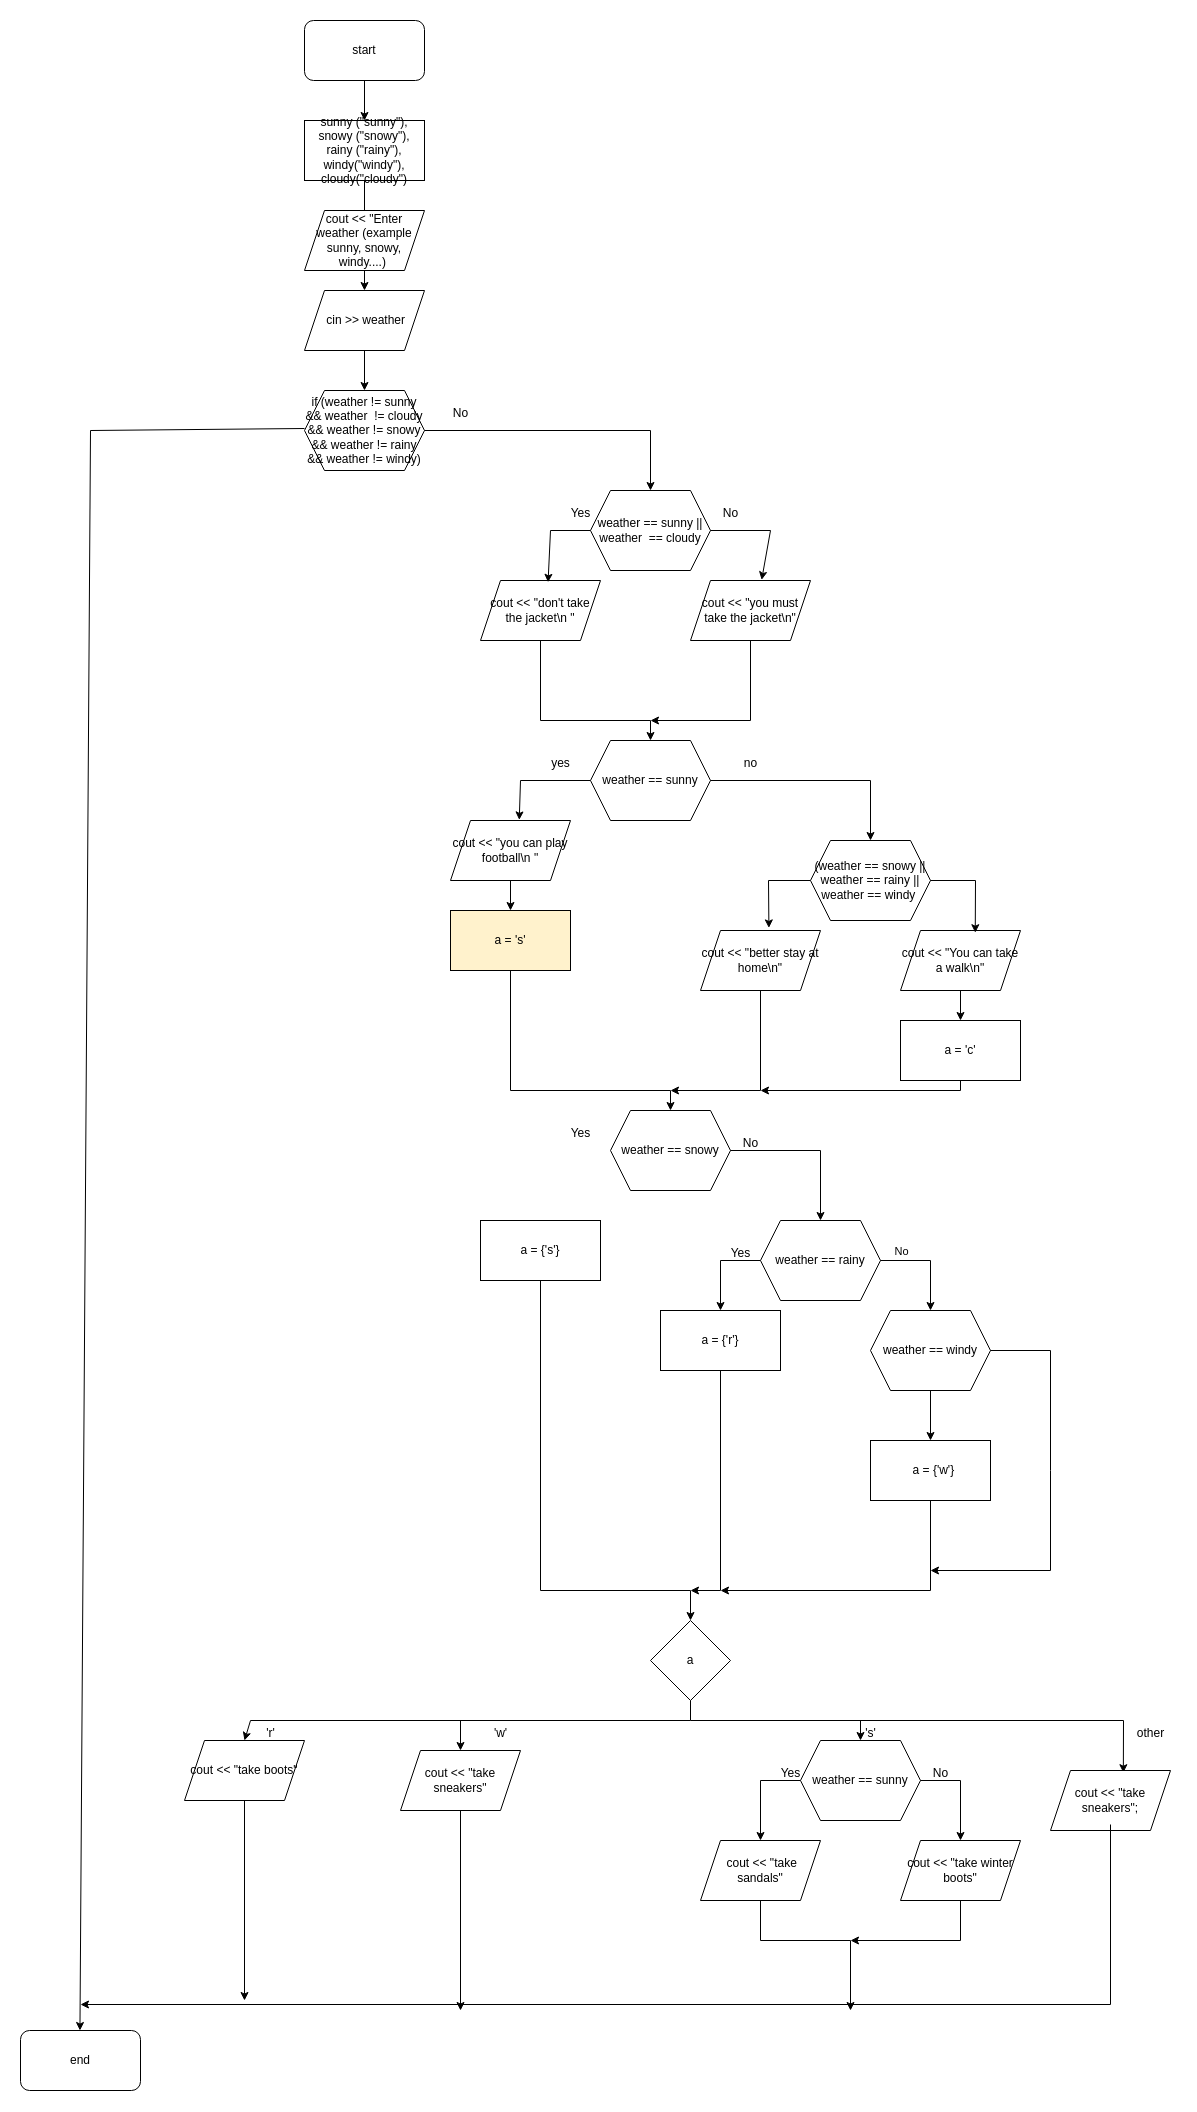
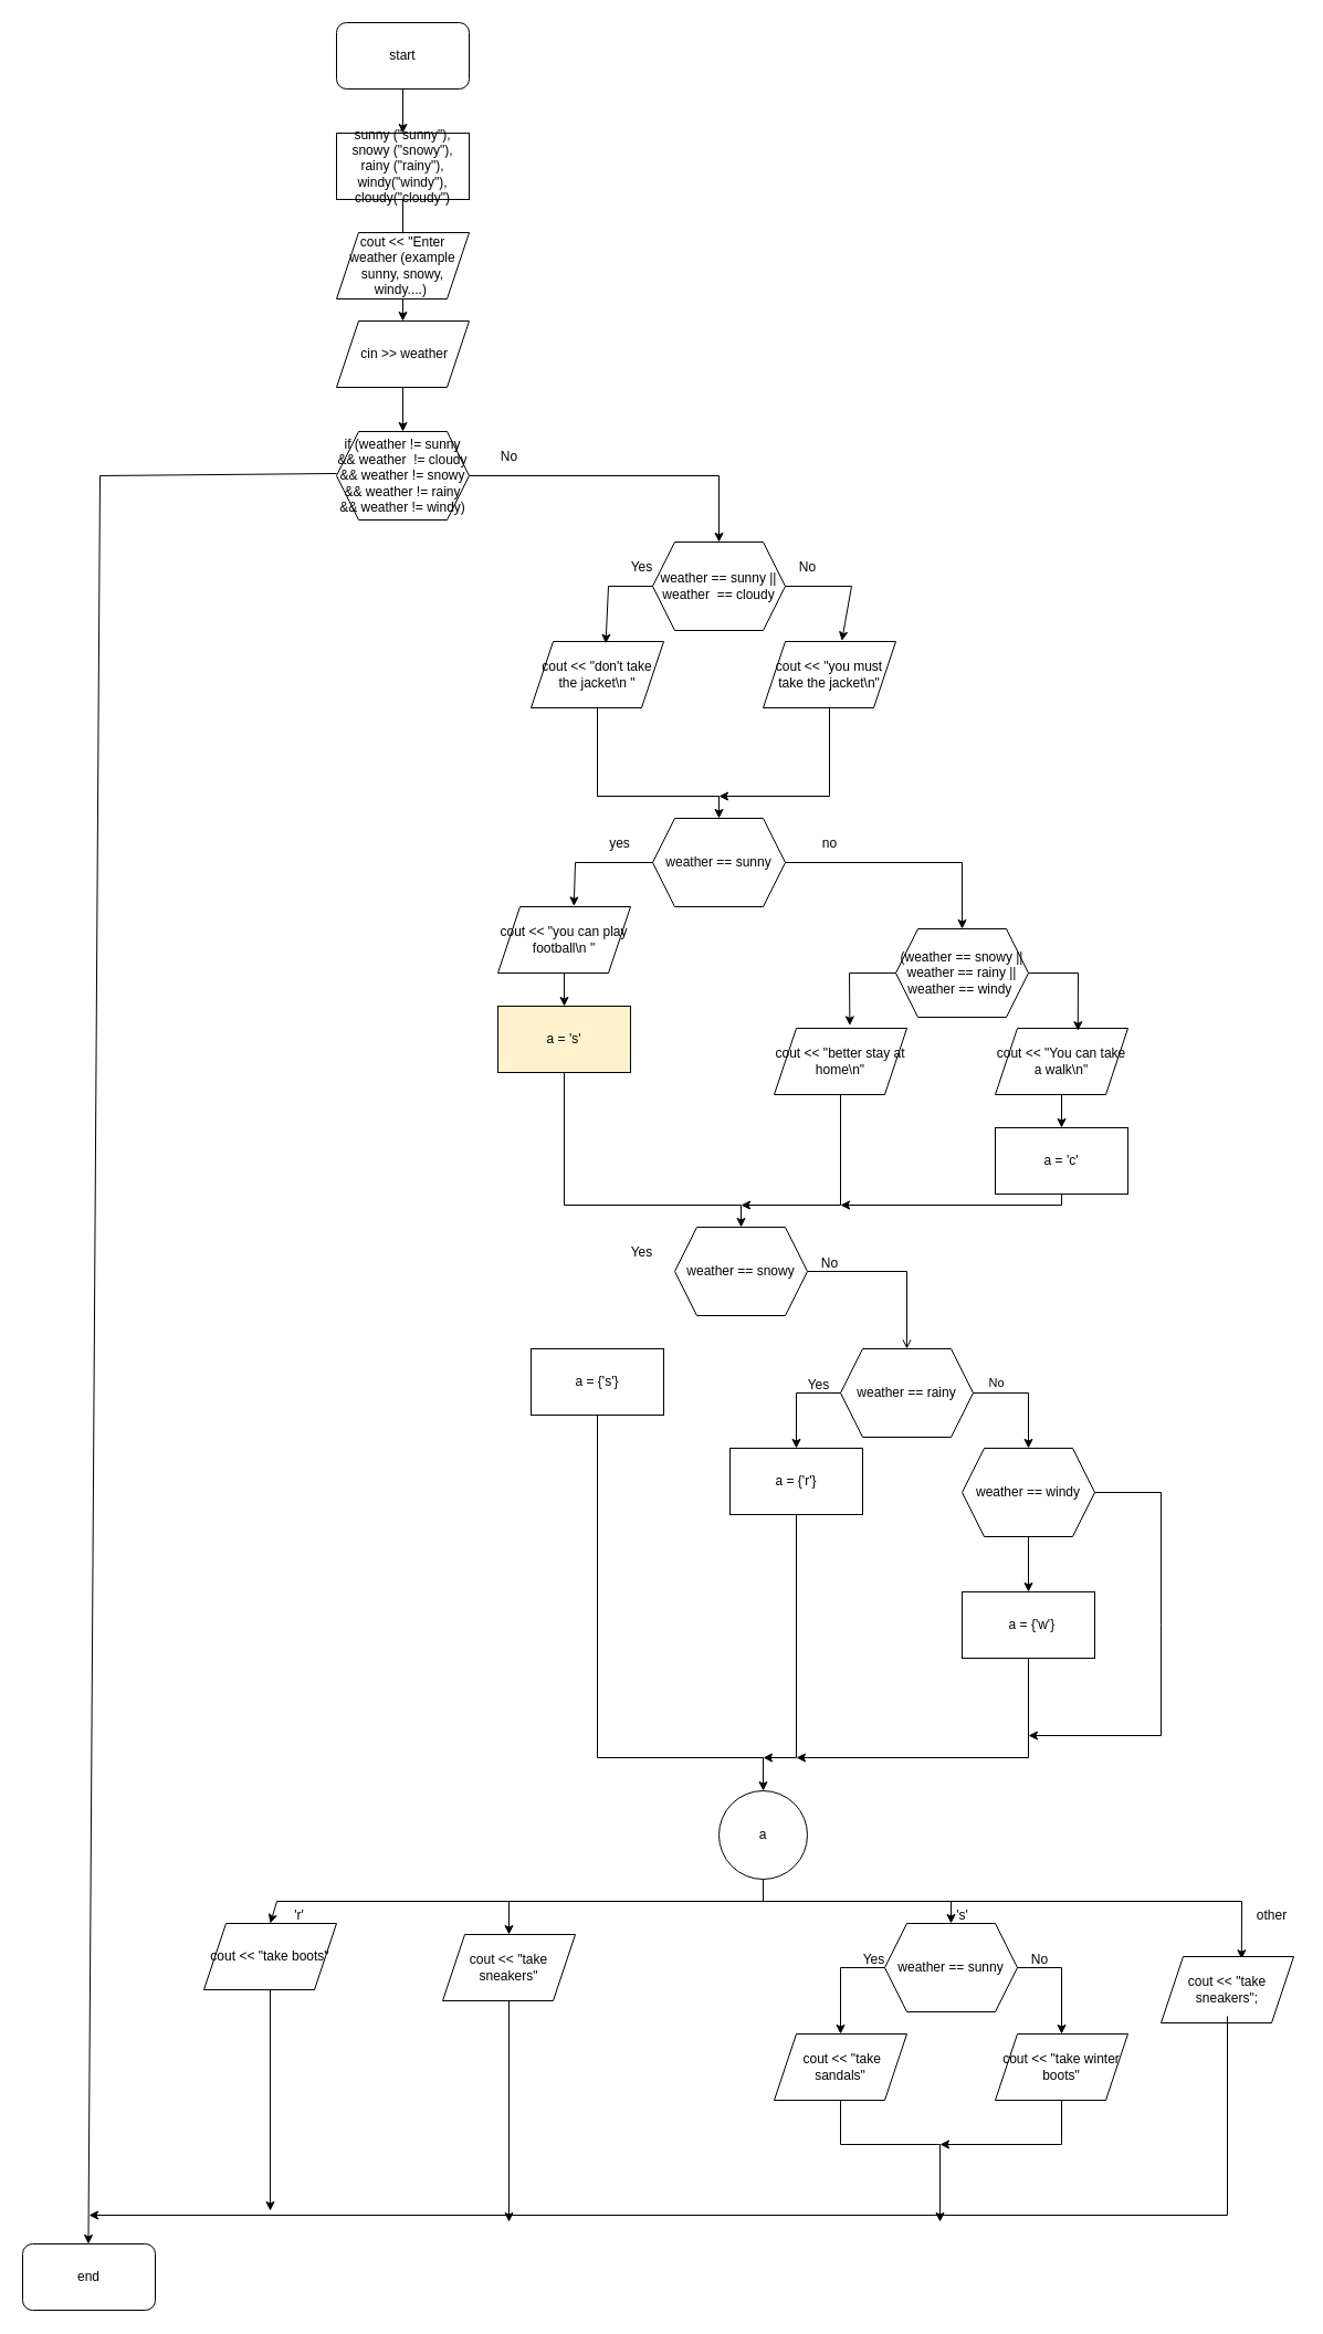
- <mxCell id="43" value="" style="endArrow=classic;html=1;rounded=0;exitX=1;exitY=0.5;exitDx=0;exitDy=0;entryX=0.5;entryY=0;entryDx=0;entryDy=0;" edge="1" parent="1" source="36" target="42"><mxGeometry width="50" height="50" relative="1" as="geometry"><mxPoint x="660" y="1280" as="sourcePoint" /><mxPoint x="710" y="1230" as="targetPoint" /><Array as="points"><mxPoint x="820" y="1150" /></Array></mxGeometry></mxCell>
+ <mxCell id="43" value="" style="endArrow=open;html=1;rounded=0;exitX=1;exitY=0.5;exitDx=0;exitDy=0;entryX=0.5;entryY=0;entryDx=0;entryDy=0;" edge="1" parent="1" source="36" target="42"><mxGeometry width="50" height="50" relative="1" as="geometry"><mxPoint x="660" y="1280" as="sourcePoint" /><mxPoint x="710" y="1230" as="targetPoint" /><Array as="points"><mxPoint x="820" y="1150" /></Array></mxGeometry></mxCell>
- <mxCell id="54" value="a" style="rhombus;whiteSpace=wrap;html=1;" vertex="1" parent="1"><mxGeometry x="650" y="1620" width="80" height="80" as="geometry" /></mxCell>
+ <mxCell id="54" value="a" style="ellipse;whiteSpace=wrap;html=1;" vertex="1" parent="1"><mxGeometry x="650" y="1620" width="80" height="80" as="geometry" /></mxCell>
- <mxCell id="71" value="'w'" style="text;html=1;align=center;verticalAlign=middle;resizable=0;points=[];autosize=1;strokeColor=none;fillColor=none;" vertex="1" parent="1"><mxGeometry x="480" y="1718" width="40" height="30" as="geometry" /></mxCell>
